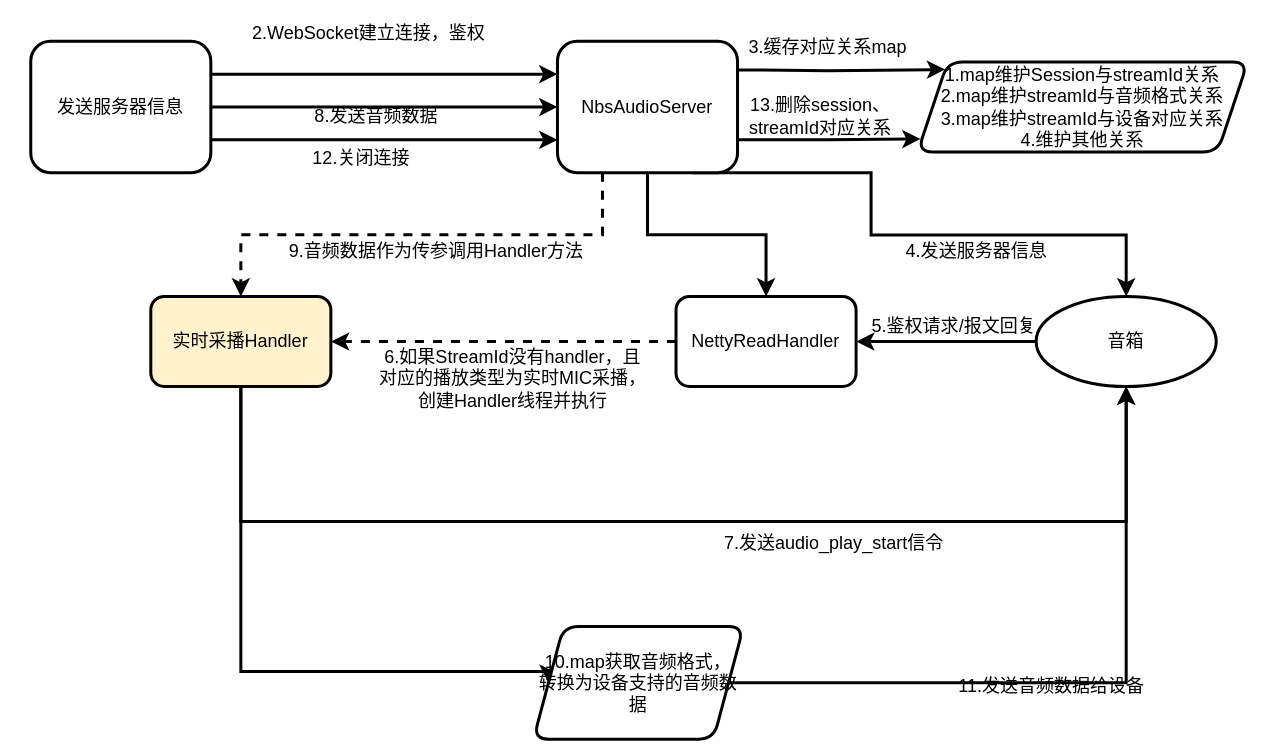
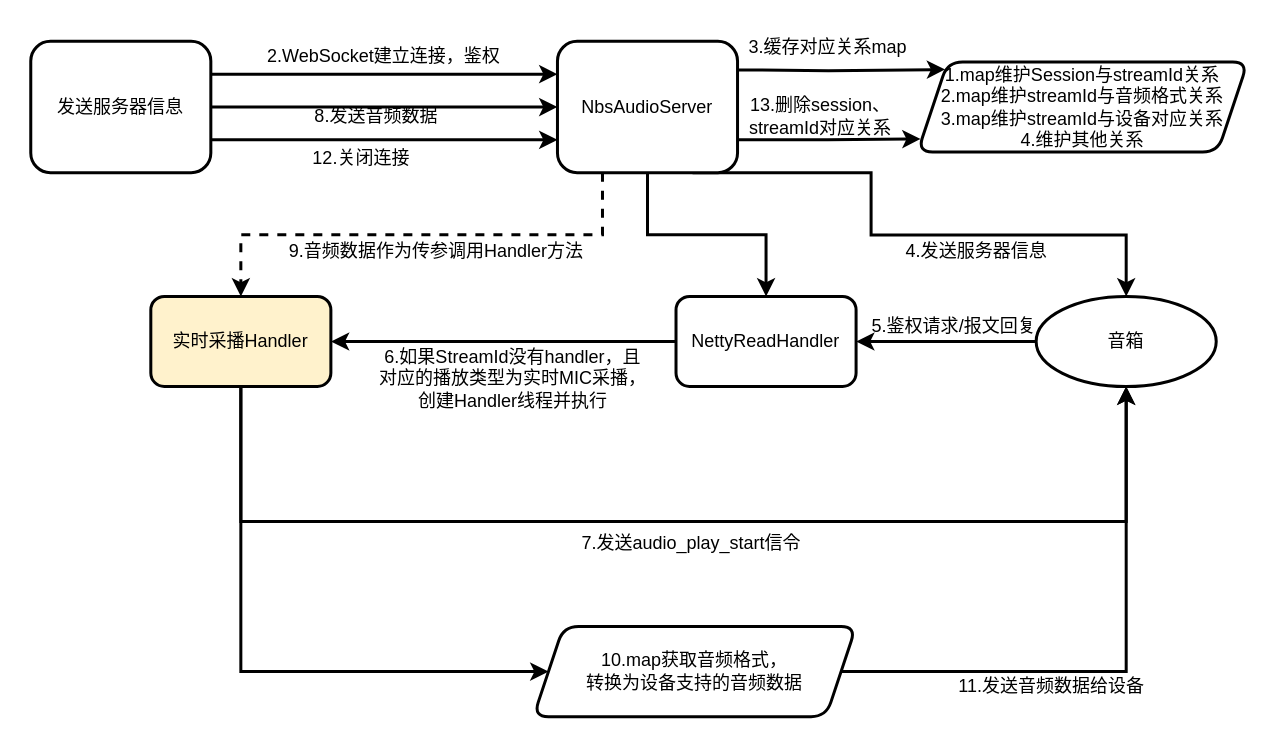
- <mxCell id="17" value="2.WebSocket建立连接，鉴权" style="text;html=1;align=center;verticalAlign=middle;resizable=0;points=[];autosize=1;sketch=0;shadow=0;strokeWidth=2;" parent="1" vertex="1"><mxGeometry x="160" y="12" width="170" height="20" as="geometry" /></mxCell>
+ <mxCell id="17" value="2.WebSocket建立连接，鉴权" style="text;html=1;align=center;verticalAlign=middle;resizable=0;points=[];autosize=1;sketch=0;shadow=0;strokeWidth=2;" parent="1" vertex="1"><mxGeometry x="170" y="27" width="170" height="20" as="geometry" /></mxCell>
- <mxCell id="8" value="" style="edgeStyle=orthogonalEdgeStyle;rounded=0;orthogonalLoop=1;jettySize=auto;html=1;sketch=0;shadow=0;strokeWidth=2;dashed=1;" parent="1" source="9" target="20" edge="1"><mxGeometry relative="1" as="geometry" /></mxCell>
+ <mxCell id="8" value="" style="edgeStyle=orthogonalEdgeStyle;rounded=0;orthogonalLoop=1;jettySize=auto;html=1;sketch=0;shadow=0;strokeWidth=2;" parent="1" source="9" target="20" edge="1"><mxGeometry relative="1" as="geometry" /></mxCell>
- <mxCell id="22" value="7.发送audio_play_start信令" style="text;html=1;align=center;verticalAlign=middle;resizable=0;points=[];autosize=1;sketch=0;shadow=0;strokeWidth=2;" parent="1" vertex="1"><mxGeometry x="475" y="352" width="160" height="20" as="geometry" /></mxCell>
+ <mxCell id="22" value="7.发送audio_play_start信令" style="text;html=1;align=center;verticalAlign=middle;resizable=0;points=[];autosize=1;sketch=0;shadow=0;strokeWidth=2;" parent="1" vertex="1"><mxGeometry x="380" y="352" width="160" height="20" as="geometry" /></mxCell>
- <mxCell id="29" value="10.map获取音频格式，&lt;br&gt;转换为设备支持的音频数据" style="shape=parallelogram;perimeter=parallelogramPerimeter;whiteSpace=wrap;html=1;fixedSize=1;rounded=1;shadow=0;strokeWidth=2;sketch=0;fillWeight=4;hachureGap=8;hachureAngle=45;" parent="1" vertex="1"><mxGeometry x="355" y="417" width="140" height="75" as="geometry" /></mxCell>
+ <mxCell id="29" value="10.map获取音频格式，&lt;br&gt;转换为设备支持的音频数据" style="shape=parallelogram;perimeter=parallelogramPerimeter;whiteSpace=wrap;html=1;fixedSize=1;rounded=1;shadow=0;strokeWidth=2;sketch=0;fillWeight=4;hachureGap=8;hachureAngle=45;" parent="1" vertex="1"><mxGeometry x="355" y="417" width="215" height="60" as="geometry" /></mxCell>
